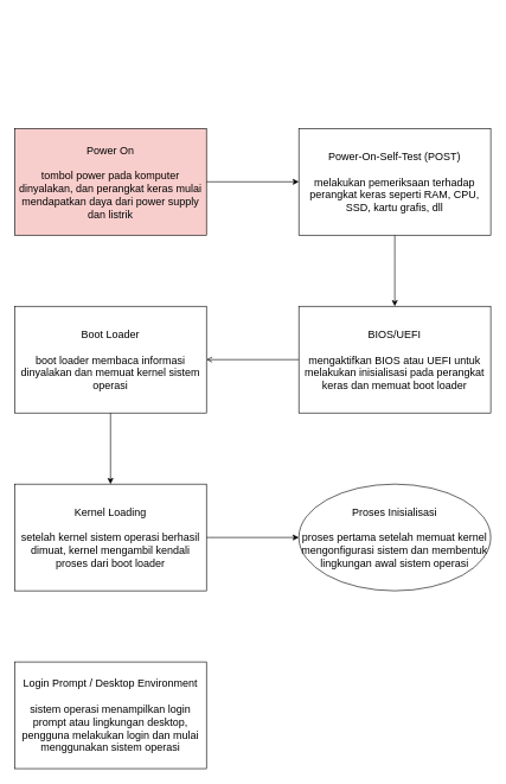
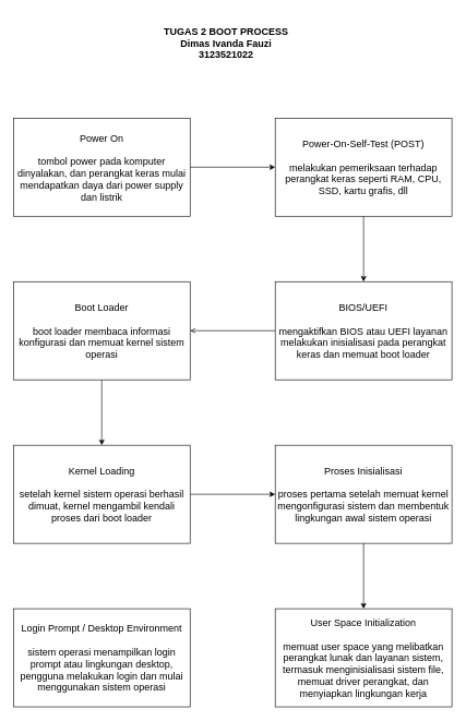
+ <mxCell id="2" value="&lt;h3 style=&quot;font-size: 15px;&quot;&gt;&lt;font face=&quot;Helvetica&quot; style=&quot;font-size: 15px;&quot;&gt;TUGAS 2 BOOT PROCESS&lt;br&gt;Dimas Ivanda Fauzi&lt;br&gt;3123521022&lt;/font&gt;&lt;/h3&gt;" style="text;strokeColor=none;align=center;fillColor=none;html=1;verticalAlign=middle;whiteSpace=wrap;rounded=0;" parent="1" vertex="1"><mxGeometry x="245" y="20" width="200" height="90" as="geometry" /></mxCell>
- <mxCell id="4" value="&lt;font style=&quot;font-size: 15px;&quot;&gt;Power On&lt;/font&gt;&lt;div style=&quot;font-size: 15px;&quot;&gt;&lt;font style=&quot;font-size: 15px;&quot;&gt;&lt;br&gt;&lt;/font&gt;&lt;/div&gt;&lt;div style=&quot;font-size: 15px;&quot;&gt;tombol power pada komputer dinyalakan, dan perangkat keras mulai mendapatkan daya dari power supply dan listrik&lt;/div&gt;" style="rounded=0;whiteSpace=wrap;html=1;fillColor=#f8cecc;" parent="1" vertex="1"><mxGeometry x="20" y="180" width="270" height="150" as="geometry" /></mxCell>
+ <mxCell id="4" value="&lt;font style=&quot;font-size: 15px;&quot;&gt;Power On&lt;/font&gt;&lt;div style=&quot;font-size: 15px;&quot;&gt;&lt;font style=&quot;font-size: 15px;&quot;&gt;&lt;br&gt;&lt;/font&gt;&lt;/div&gt;&lt;div style=&quot;font-size: 15px;&quot;&gt;tombol power pada komputer dinyalakan, dan perangkat keras mulai mendapatkan daya dari power supply dan listrik&lt;/div&gt;" style="rounded=0;whiteSpace=wrap;html=1;" parent="1" vertex="1"><mxGeometry x="20" y="180" width="270" height="150" as="geometry" /></mxCell>
- <mxCell id="10" value="&lt;span style=&quot;font-size: 15px;&quot;&gt;Boot Loader&lt;/span&gt;&lt;br&gt;&lt;div style=&quot;font-size: 15px;&quot;&gt;&lt;font style=&quot;font-size: 15px;&quot;&gt;&lt;br&gt;&lt;/font&gt;&lt;/div&gt;&lt;div style=&quot;font-size: 15px;&quot;&gt;boot loader membaca informasi dinyalakan dan memuat kernel sistem operasi&lt;/div&gt;" style="rounded=0;whiteSpace=wrap;html=1;" parent="1" vertex="1"><mxGeometry x="20" y="430" width="270" height="150" as="geometry" /></mxCell>
+ <mxCell id="10" value="&lt;span style=&quot;font-size: 15px;&quot;&gt;Boot Loader&lt;/span&gt;&lt;br&gt;&lt;div style=&quot;font-size: 15px;&quot;&gt;&lt;font style=&quot;font-size: 15px;&quot;&gt;&lt;br&gt;&lt;/font&gt;&lt;/div&gt;&lt;div style=&quot;font-size: 15px;&quot;&gt;boot loader membaca informasi konfigurasi dan memuat kernel sistem operasi&lt;/div&gt;" style="rounded=0;whiteSpace=wrap;html=1;" parent="1" vertex="1"><mxGeometry x="20" y="430" width="270" height="150" as="geometry" /></mxCell>
- <mxCell id="8" value="&lt;span style=&quot;font-size: 15px;&quot;&gt;BIOS/UEFI&lt;/span&gt;&lt;br&gt;&lt;div style=&quot;font-size: 15px;&quot;&gt;&lt;font style=&quot;font-size: 15px;&quot;&gt;&lt;br&gt;&lt;/font&gt;&lt;/div&gt;&lt;div style=&quot;font-size: 15px;&quot;&gt;mengaktifkan BIOS atau UEFI untuk melakukan inisialisasi pada perangkat keras dan memuat boot loader&lt;/div&gt;" style="rounded=0;whiteSpace=wrap;html=1;" parent="1" vertex="1"><mxGeometry x="420" y="430" width="270" height="150" as="geometry" /></mxCell>
+ <mxCell id="8" value="&lt;span style=&quot;font-size: 15px;&quot;&gt;BIOS/UEFI&lt;/span&gt;&lt;br&gt;&lt;div style=&quot;font-size: 15px;&quot;&gt;&lt;font style=&quot;font-size: 15px;&quot;&gt;&lt;br&gt;&lt;/font&gt;&lt;/div&gt;&lt;div style=&quot;font-size: 15px;&quot;&gt;mengaktifkan BIOS atau UEFI layanan melakukan inisialisasi pada perangkat keras dan memuat boot loader&lt;/div&gt;" style="rounded=0;whiteSpace=wrap;html=1;" parent="1" vertex="1"><mxGeometry x="420" y="430" width="270" height="150" as="geometry" /></mxCell>
- <mxCell id="14" value="&lt;span style=&quot;font-size: 15px;&quot;&gt;Proses Inisialisasi&lt;/span&gt;&lt;br&gt;&lt;div style=&quot;font-size: 15px;&quot;&gt;&lt;font style=&quot;font-size: 15px;&quot;&gt;&lt;br&gt;&lt;/font&gt;&lt;/div&gt;&lt;div style=&quot;font-size: 15px;&quot;&gt;proses pertama setelah memuat kernel mengonfigurasi sistem dan membentuk lingkungan awal sistem operasi&lt;/div&gt;" style="ellipse;whiteSpace=wrap;html=1;" parent="1" vertex="1"><mxGeometry x="420" y="680" width="270" height="150" as="geometry" /></mxCell>
+ <mxCell id="14" value="&lt;span style=&quot;font-size: 15px;&quot;&gt;Proses Inisialisasi&lt;/span&gt;&lt;br&gt;&lt;div style=&quot;font-size: 15px;&quot;&gt;&lt;font style=&quot;font-size: 15px;&quot;&gt;&lt;br&gt;&lt;/font&gt;&lt;/div&gt;&lt;div style=&quot;font-size: 15px;&quot;&gt;proses pertama setelah memuat kernel mengonfigurasi sistem dan membentuk lingkungan awal sistem operasi&lt;/div&gt;" style="rounded=0;whiteSpace=wrap;html=1;" parent="1" vertex="1"><mxGeometry x="420" y="680" width="270" height="150" as="geometry" /></mxCell>
+ <mxCell id="13" style="edgeStyle=orthogonalEdgeStyle;rounded=0;orthogonalLoop=1;jettySize=auto;html=1;exitX=0.5;exitY=1;exitDx=0;exitDy=0;entryX=0.5;entryY=0;entryDx=0;entryDy=0;" edge="1" parent="1" source="14" target="15"><mxGeometry relative="1" as="geometry" /></mxCell>
+ <mxCell id="15" value="&lt;span style=&quot;font-size: 15px;&quot;&gt;User Space Initialization&lt;/span&gt;&lt;br&gt;&lt;div style=&quot;font-size: 15px;&quot;&gt;&lt;font style=&quot;font-size: 15px;&quot;&gt;&lt;br&gt;&lt;/font&gt;&lt;/div&gt;&lt;div style=&quot;font-size: 15px;&quot;&gt;memuat user space yang melibatkan perangkat lunak dan layanan sistem, termasuk menginisialisasi sistem file, memuat driver perangkat, dan menyiapkan lingkungan kerja&lt;/div&gt;" style="rounded=0;whiteSpace=wrap;html=1;" parent="1" vertex="1"><mxGeometry x="420" y="930" width="270" height="150" as="geometry" /></mxCell>
